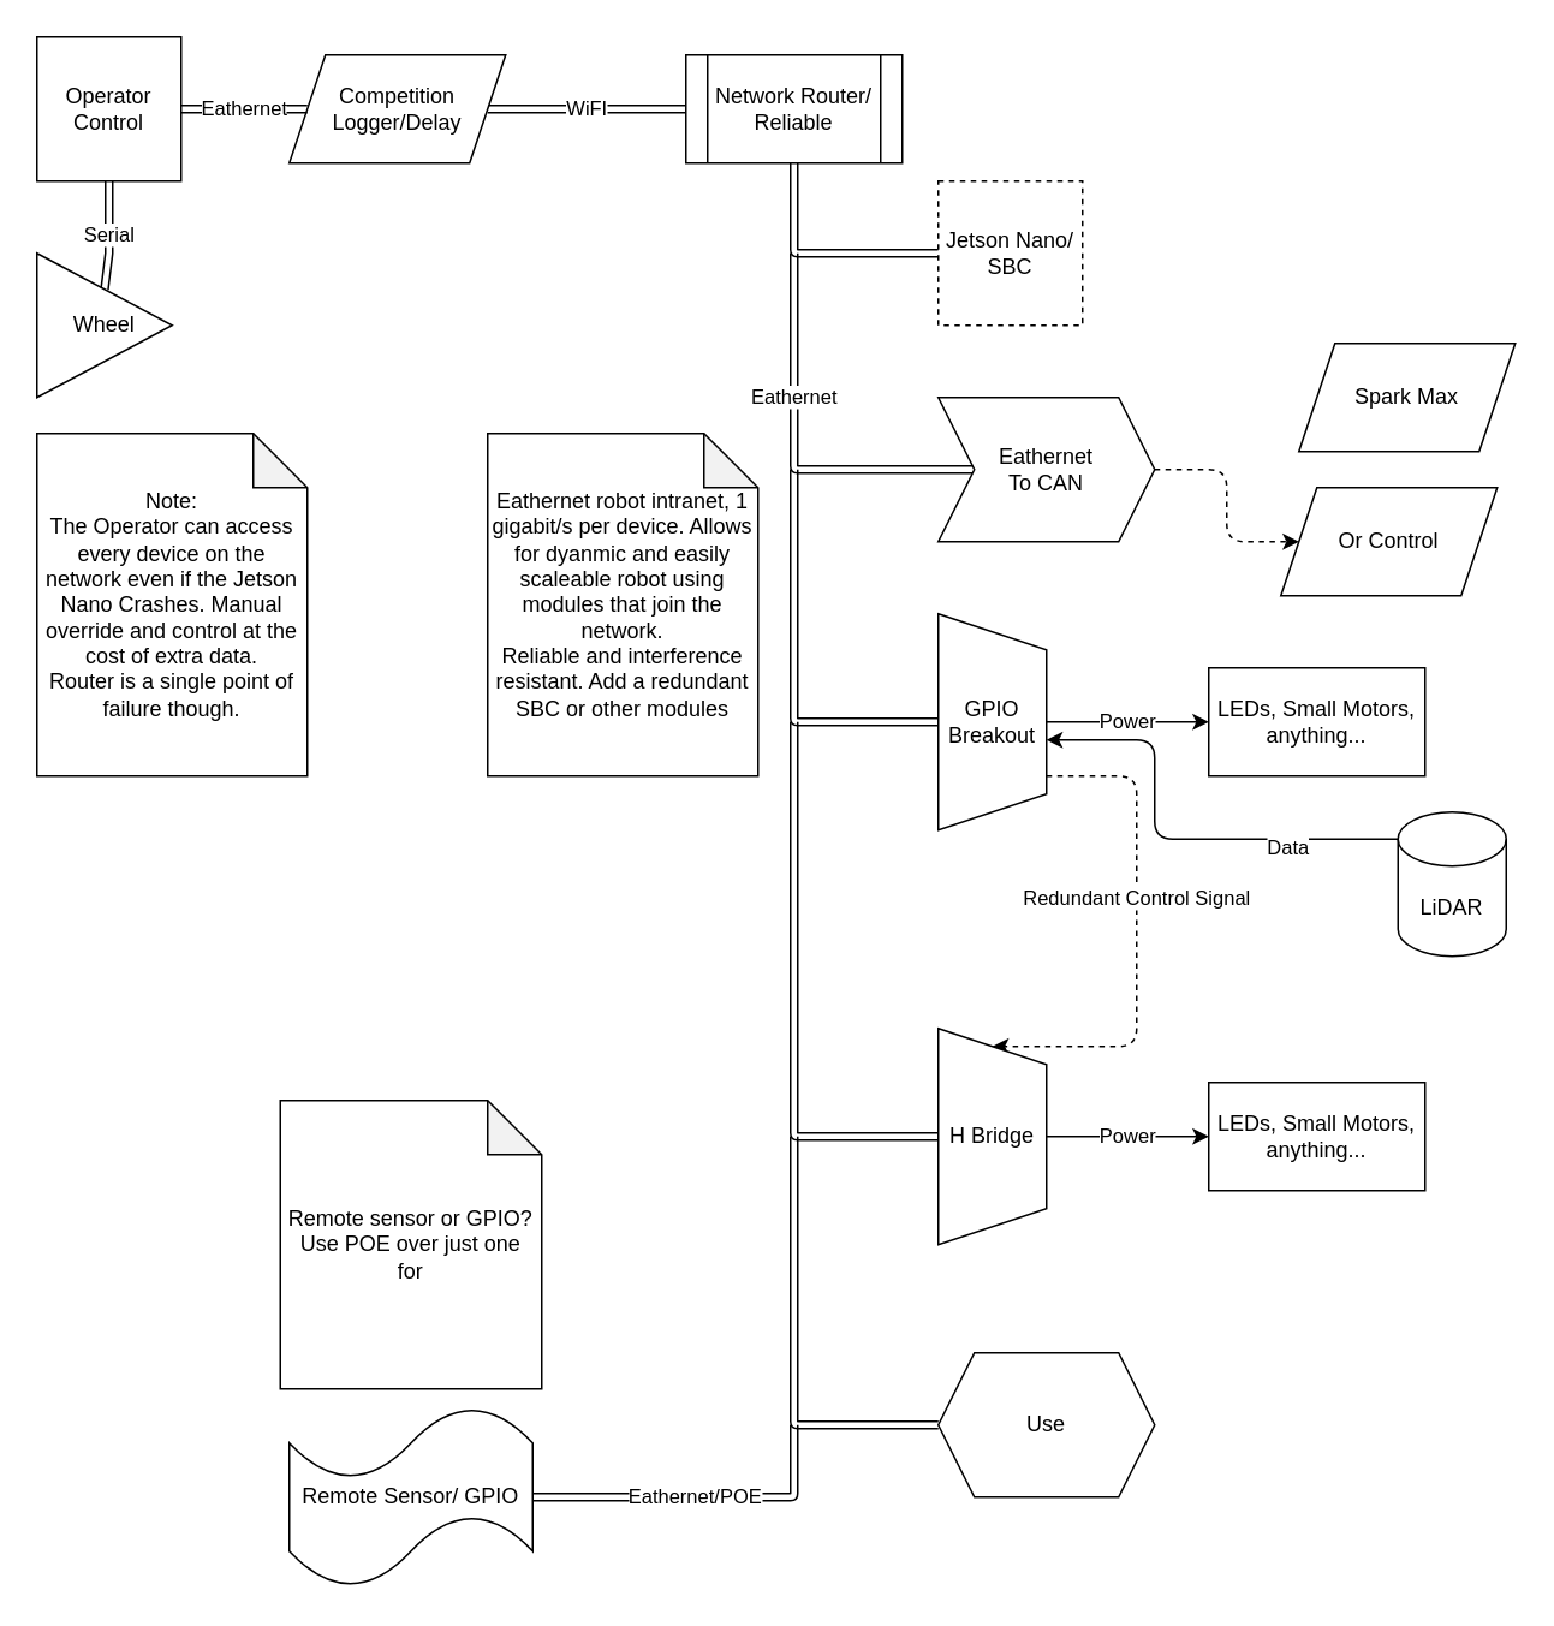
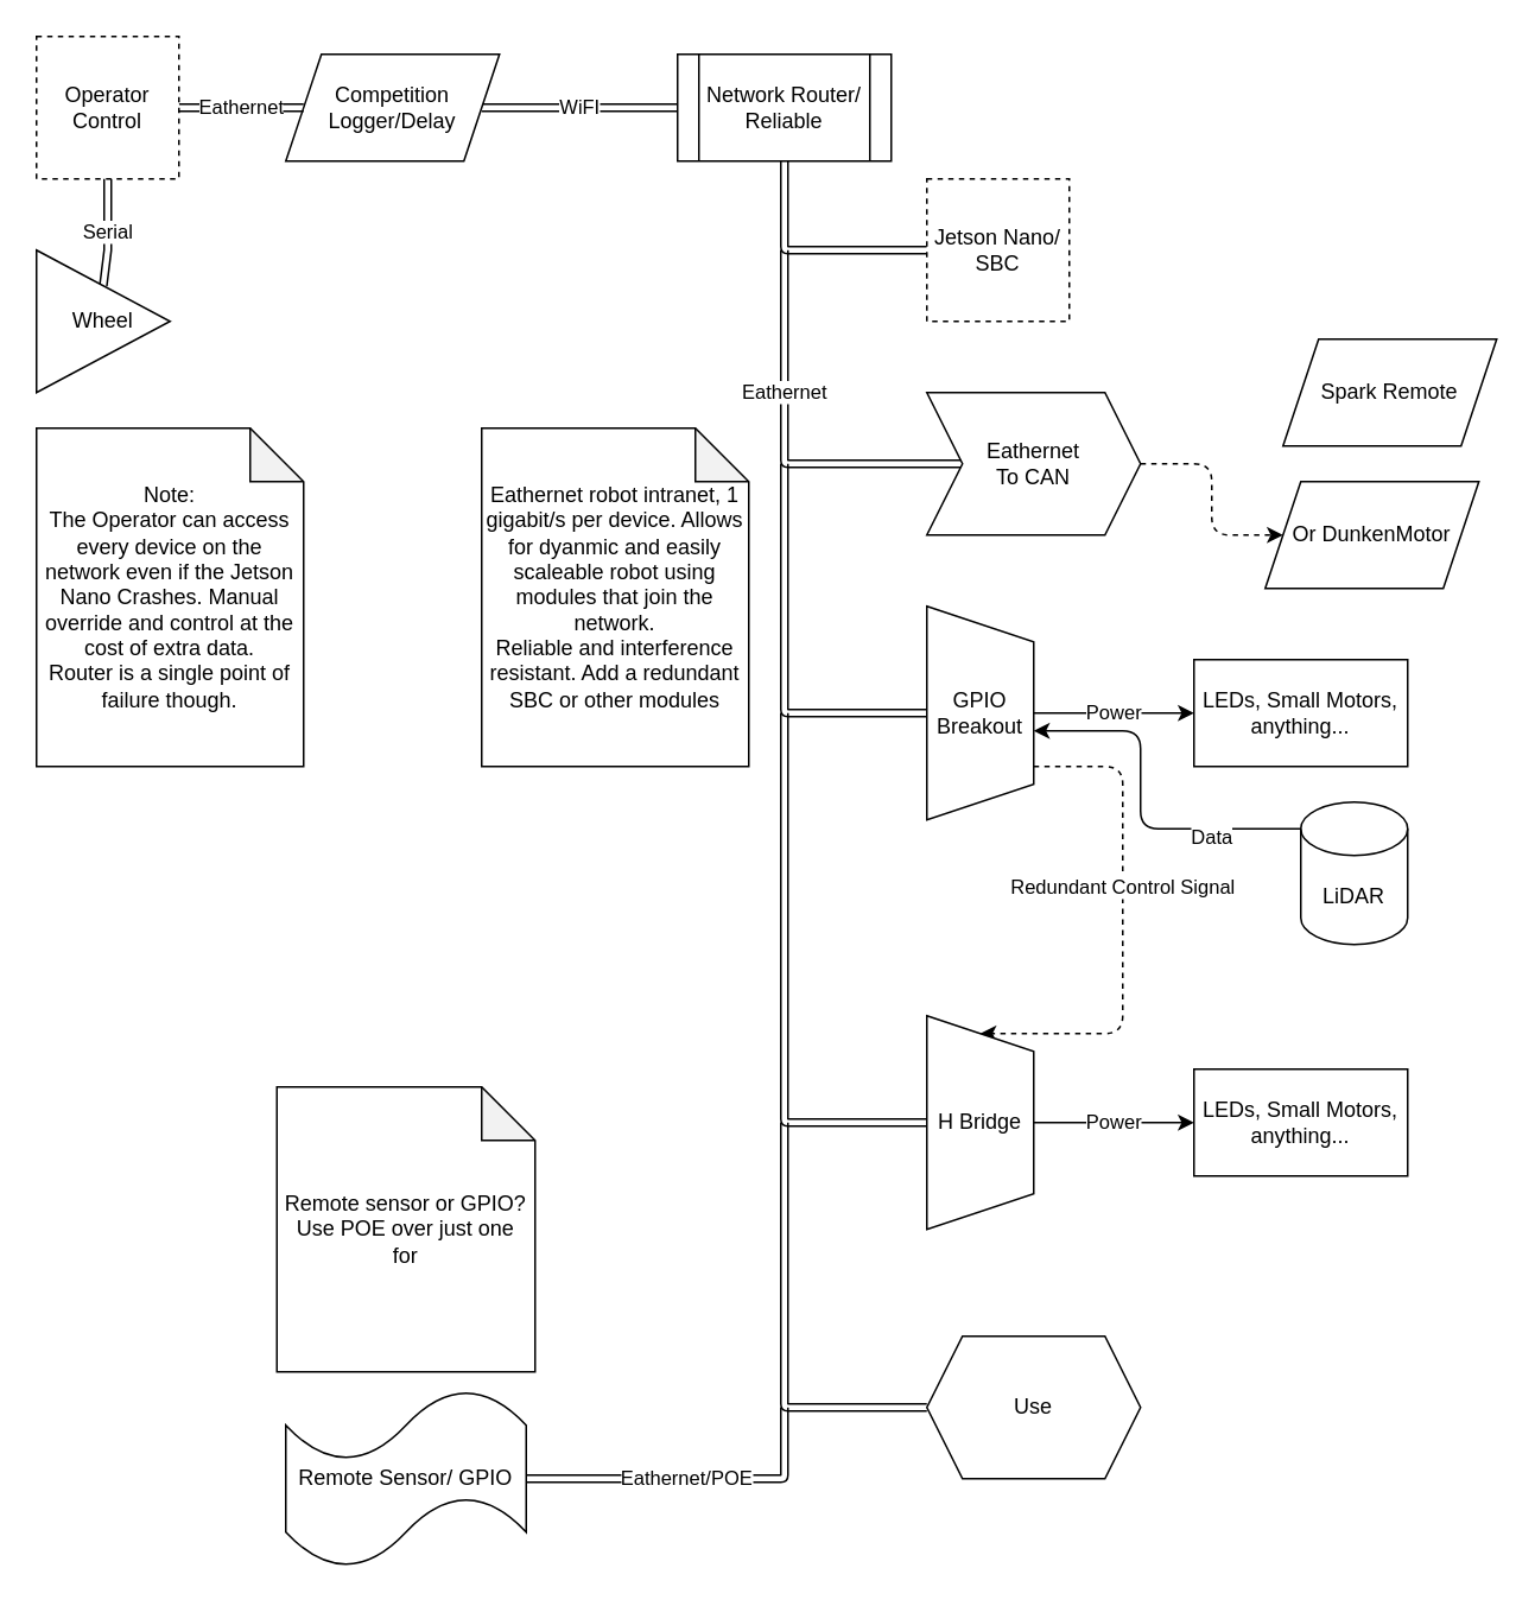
- <mxCell id="7" value="Operator&lt;br&gt;Control" style="whiteSpace=wrap;html=1;aspect=fixed;" parent="1" vertex="1"><mxGeometry x="20" y="20" width="80" height="80" as="geometry" /></mxCell>
+ <mxCell id="7" value="Operator&lt;br&gt;Control" style="whiteSpace=wrap;html=1;aspect=fixed;dashed=1;" parent="1" vertex="1"><mxGeometry x="20" y="20" width="80" height="80" as="geometry" /></mxCell>
- <mxCell id="14" value="Spark Max" style="shape=parallelogram;perimeter=parallelogramPerimeter;whiteSpace=wrap;html=1;fixedSize=1;" parent="1" vertex="1"><mxGeometry x="720" y="190" width="120" height="60" as="geometry" /></mxCell>
+ <mxCell id="14" value="Spark Remote" style="shape=parallelogram;perimeter=parallelogramPerimeter;whiteSpace=wrap;html=1;fixedSize=1;" parent="1" vertex="1"><mxGeometry x="720" y="190" width="120" height="60" as="geometry" /></mxCell>
- <mxCell id="15" value="Or Control" style="shape=parallelogram;perimeter=parallelogramPerimeter;whiteSpace=wrap;html=1;fixedSize=1;" parent="1" vertex="1"><mxGeometry x="710" y="270" width="120" height="60" as="geometry" /></mxCell>
+ <mxCell id="15" value="Or DunkenMotor" style="shape=parallelogram;perimeter=parallelogramPerimeter;whiteSpace=wrap;html=1;fixedSize=1;" parent="1" vertex="1"><mxGeometry x="710" y="270" width="120" height="60" as="geometry" /></mxCell>
- <mxCell id="26" value="LiDAR" style="shape=cylinder3;whiteSpace=wrap;html=1;boundedLbl=1;backgroundOutline=1;size=15;" parent="1" vertex="1"><mxGeometry x="775" y="450" width="60" height="80" as="geometry" /></mxCell>
+ <mxCell id="26" value="LiDAR" style="shape=cylinder3;whiteSpace=wrap;html=1;boundedLbl=1;backgroundOutline=1;size=15;" parent="1" vertex="1"><mxGeometry x="730" y="450" width="60" height="80" as="geometry" /></mxCell>
